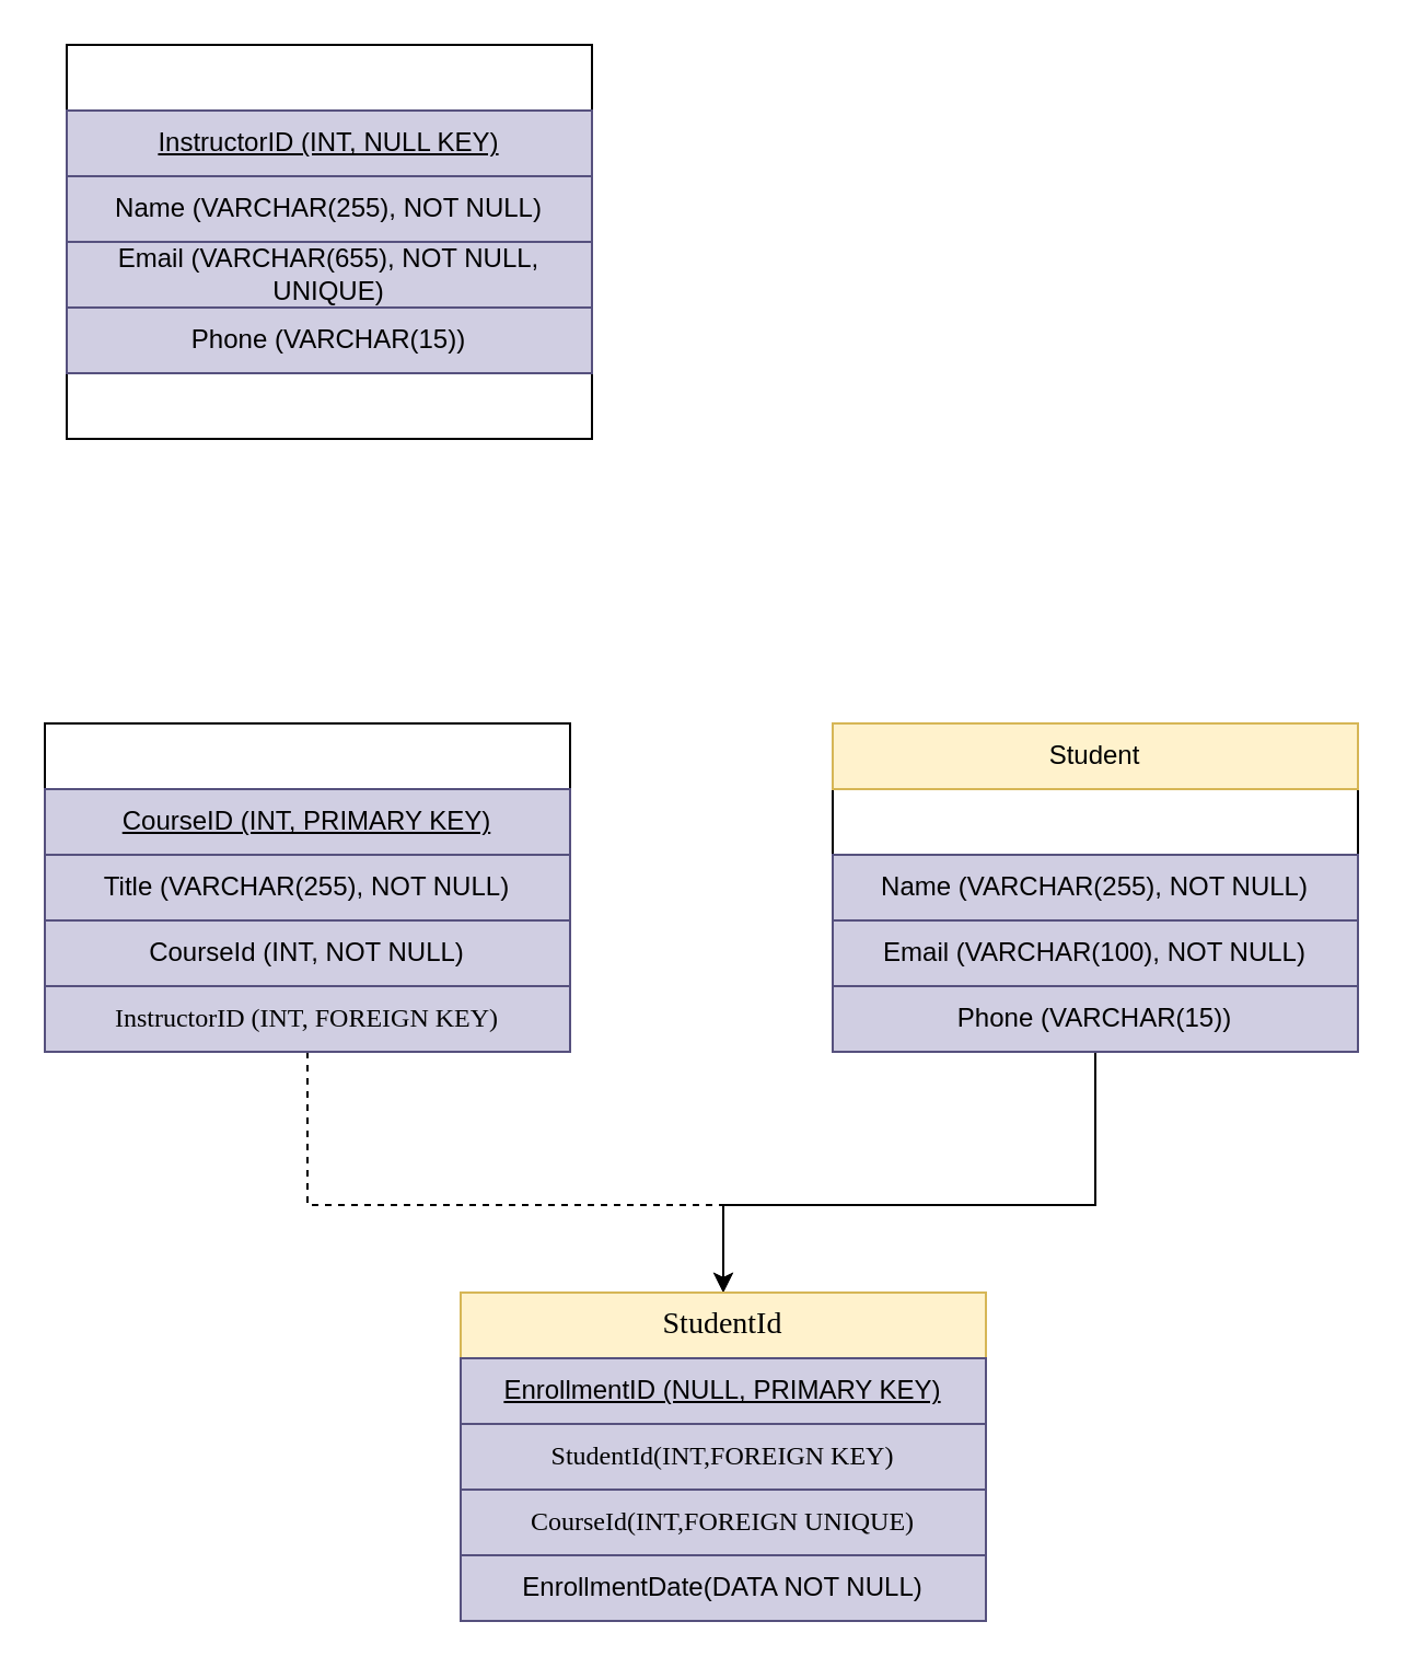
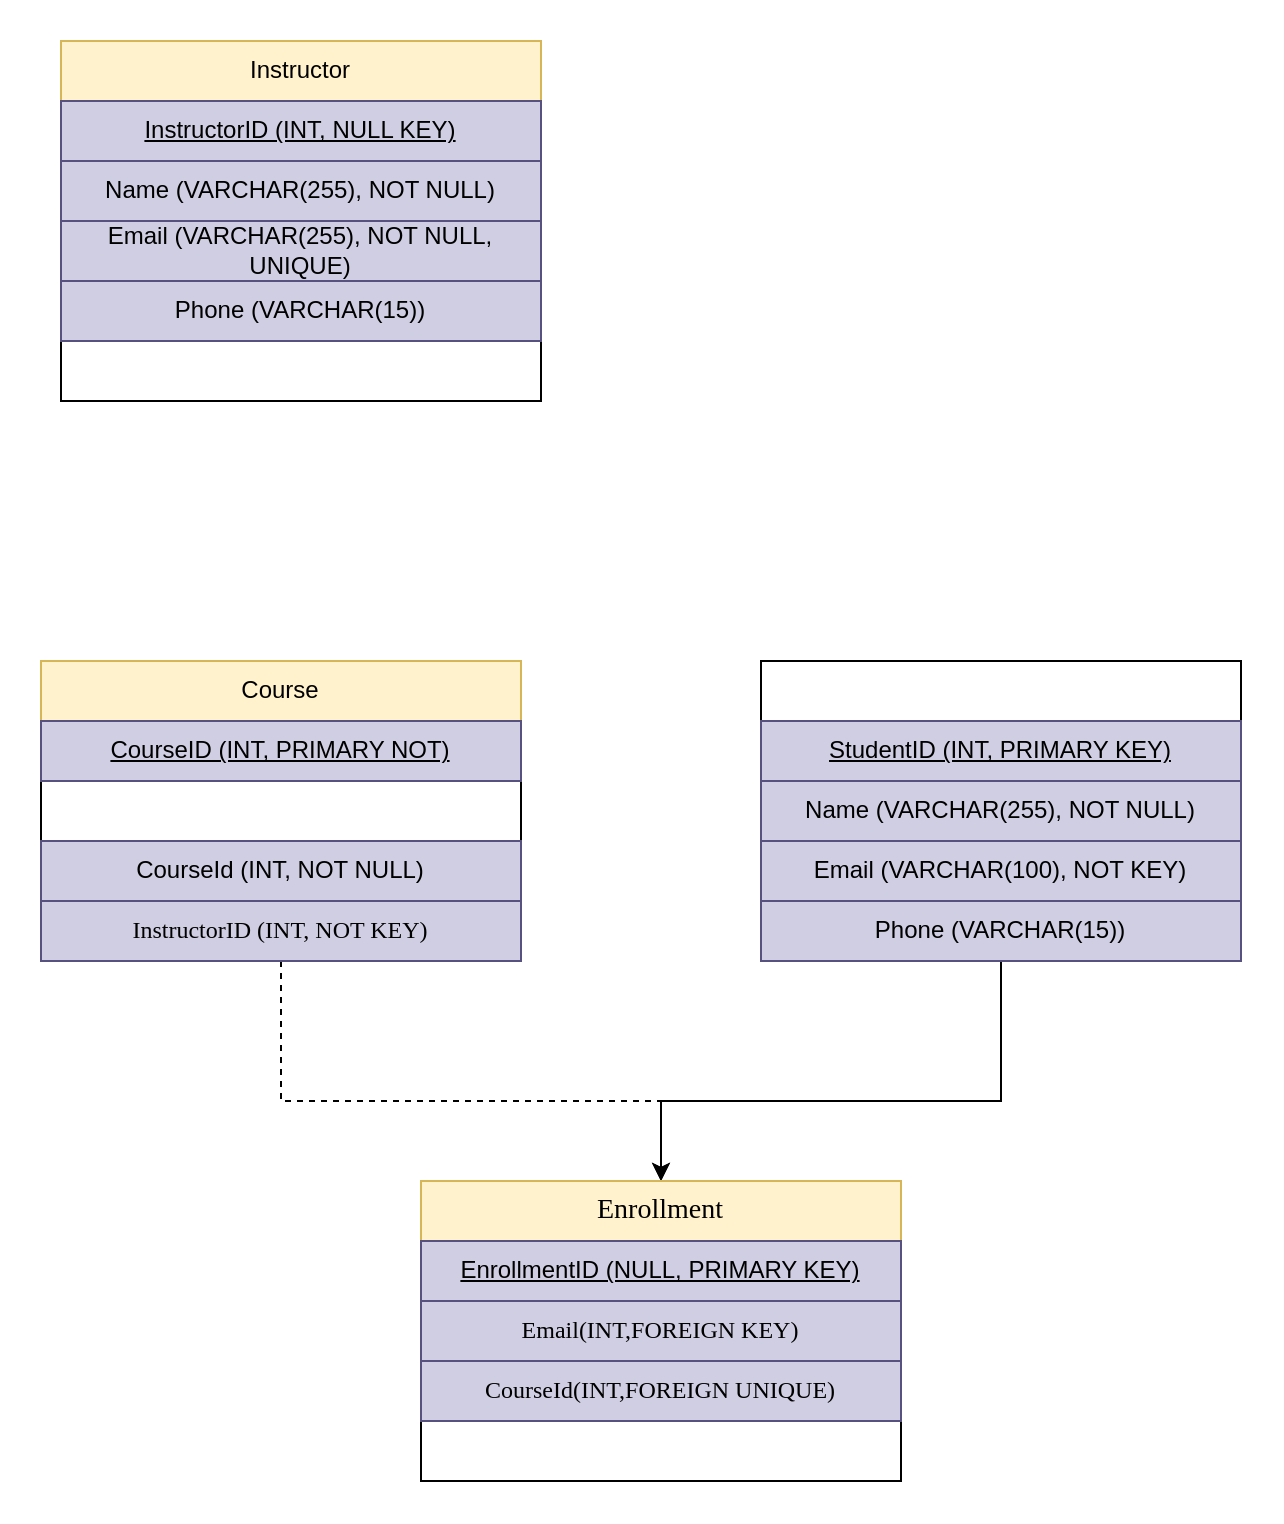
+ <mxCell id="3" value="Instructor" style="text;html=1;align=center;verticalAlign=middle;whiteSpace=wrap;rounded=0;strokeColor=#d6b656;fillColor=#fff2cc;" vertex="1" parent="1"><mxGeometry x="30" y="20" width="240" height="30" as="geometry" /></mxCell>
- <mxCell id="6" value="&lt;p style=&quot;white-space-collapse: preserve;&quot; dir=&quot;auto&quot;&gt;Email (VARCHAR(655), NOT NULL, UNIQUE)&lt;/p&gt;" style="text;html=1;align=center;verticalAlign=middle;whiteSpace=wrap;rounded=0;fillColor=#d0cee2;strokeColor=#56517e;" vertex="1" parent="1"><mxGeometry x="30" y="110" width="240" height="30" as="geometry" /></mxCell>
+ <mxCell id="6" value="&lt;p style=&quot;white-space-collapse: preserve;&quot; dir=&quot;auto&quot;&gt;Email (VARCHAR(255), NOT NULL, UNIQUE)&lt;/p&gt;" style="text;html=1;align=center;verticalAlign=middle;whiteSpace=wrap;rounded=0;fillColor=#d0cee2;strokeColor=#56517e;" vertex="1" parent="1"><mxGeometry x="30" y="110" width="240" height="30" as="geometry" /></mxCell>
+ <mxCell id="9" value="&lt;p style=&quot;white-space-collapse: preserve;&quot; dir=&quot;auto&quot;&gt;Course&lt;/p&gt;" style="text;html=1;align=center;verticalAlign=middle;whiteSpace=wrap;rounded=0;strokeColor=#d6b656;fillColor=#fff2cc;" vertex="1" parent="1"><mxGeometry x="20" y="330" width="240" height="30" as="geometry" /></mxCell>
- <mxCell id="16" value="&lt;p style=&quot;white-space-collapse: preserve;&quot; dir=&quot;auto&quot;&gt;Student&lt;/p&gt;" style="text;html=1;align=center;verticalAlign=middle;whiteSpace=wrap;rounded=0;strokeColor=#d6b656;fillColor=#fff2cc;" vertex="1" parent="1"><mxGeometry x="380" y="330" width="240" height="30" as="geometry" /></mxCell>
- <mxCell id="10" value="&lt;p style=&quot;white-space-collapse: preserve;&quot; dir=&quot;auto&quot;&gt;&lt;u&gt;CourseID (INT, PRIMARY KEY)&lt;/u&gt;&lt;/p&gt;" style="text;html=1;align=center;verticalAlign=middle;whiteSpace=wrap;rounded=0;fillColor=#d0cee2;strokeColor=#56517e;" vertex="1" parent="1"><mxGeometry x="20" y="360" width="240" height="30" as="geometry" /></mxCell>
+ <mxCell id="10" value="&lt;p style=&quot;white-space-collapse: preserve;&quot; dir=&quot;auto&quot;&gt;&lt;u&gt;CourseID (INT, PRIMARY NOT)&lt;/u&gt;&lt;/p&gt;" style="text;html=1;align=center;verticalAlign=middle;whiteSpace=wrap;rounded=0;fillColor=#d0cee2;strokeColor=#56517e;" vertex="1" parent="1"><mxGeometry x="20" y="360" width="240" height="30" as="geometry" /></mxCell>
+ <mxCell id="17" value="&lt;p style=&quot;white-space-collapse: preserve;&quot; dir=&quot;auto&quot;&gt;&lt;u&gt;StudentID (INT, PRIMARY KEY)&lt;/u&gt;&lt;/p&gt;" style="text;html=1;align=center;verticalAlign=middle;whiteSpace=wrap;rounded=0;fillColor=#d0cee2;strokeColor=#56517e;" vertex="1" parent="1"><mxGeometry x="380" y="360" width="240" height="30" as="geometry" /></mxCell>
- <mxCell id="11" value="&lt;p style=&quot;white-space-collapse: preserve;&quot; dir=&quot;auto&quot;&gt;Title (VARCHAR(255), NOT NULL)&lt;/p&gt;" style="text;html=1;align=center;verticalAlign=middle;whiteSpace=wrap;rounded=0;fillColor=#d0cee2;strokeColor=#56517e;" vertex="1" parent="1"><mxGeometry x="20" y="390" width="240" height="30" as="geometry" /></mxCell>
- <mxCell id="19" value="&lt;p style=&quot;white-space-collapse: preserve;&quot; dir=&quot;auto&quot;&gt;Email (VARCHAR(100), NOT NULL)&lt;/p&gt;" style="text;html=1;align=center;verticalAlign=middle;whiteSpace=wrap;rounded=0;fillColor=#d0cee2;strokeColor=#56517e;" vertex="1" parent="1"><mxGeometry x="380" y="420" width="240" height="30" as="geometry" /></mxCell>
+ <mxCell id="19" value="&lt;p style=&quot;white-space-collapse: preserve;&quot; dir=&quot;auto&quot;&gt;Email (VARCHAR(100), NOT KEY)&lt;/p&gt;" style="text;html=1;align=center;verticalAlign=middle;whiteSpace=wrap;rounded=0;fillColor=#d0cee2;strokeColor=#56517e;" vertex="1" parent="1"><mxGeometry x="380" y="420" width="240" height="30" as="geometry" /></mxCell>
- <mxCell id="14" value="&lt;p style=&quot;white-space-collapse: preserve;&quot; dir=&quot;auto&quot;&gt;&lt;font face=&quot;italic&quot;&gt;InstructorID (INT, FOREIGN KEY)&lt;/font&gt;&lt;/p&gt;" style="text;html=1;align=center;verticalAlign=middle;whiteSpace=wrap;rounded=0;fillColor=#d0cee2;strokeColor=#56517e;" vertex="1" parent="1"><mxGeometry x="20" y="450" width="240" height="30" as="geometry" /></mxCell>
+ <mxCell id="14" value="&lt;p style=&quot;white-space-collapse: preserve;&quot; dir=&quot;auto&quot;&gt;&lt;font face=&quot;italic&quot;&gt;InstructorID (INT, NOT KEY)&lt;/font&gt;&lt;/p&gt;" style="text;html=1;align=center;verticalAlign=middle;whiteSpace=wrap;rounded=0;fillColor=#d0cee2;strokeColor=#56517e;" vertex="1" parent="1"><mxGeometry x="20" y="450" width="240" height="30" as="geometry" /></mxCell>
- <mxCell id="23" value="&lt;p style=&quot;white-space-collapse: preserve;&quot; dir=&quot;auto&quot;&gt;&lt;span style=&quot;font-family: Times, serif; font-size: 14px; text-align: start; white-space: nowrap;&quot;&gt;StudentId&lt;/span&gt;&lt;/p&gt;" style="text;html=1;align=center;verticalAlign=middle;whiteSpace=wrap;rounded=0;strokeColor=#d6b656;fillColor=#fff2cc;" vertex="1" parent="1"><mxGeometry x="210" y="590" width="240" height="30" as="geometry" /></mxCell>
+ <mxCell id="23" value="&lt;p style=&quot;white-space-collapse: preserve;&quot; dir=&quot;auto&quot;&gt;&lt;span style=&quot;font-family: Times, serif; font-size: 14px; text-align: start; white-space: nowrap;&quot;&gt;Enrollment&lt;/span&gt;&lt;/p&gt;" style="text;html=1;align=center;verticalAlign=middle;whiteSpace=wrap;rounded=0;strokeColor=#d6b656;fillColor=#fff2cc;" vertex="1" parent="1"><mxGeometry x="210" y="590" width="240" height="30" as="geometry" /></mxCell>
- <mxCell id="25" value="&lt;p style=&quot;white-space-collapse: preserve;&quot; dir=&quot;auto&quot;&gt;&lt;font face=&quot;italic&quot;&gt;StudentId(INT,FOREIGN KEY)&lt;/font&gt;&lt;/p&gt;" style="text;html=1;align=center;verticalAlign=middle;whiteSpace=wrap;rounded=0;fillColor=#d0cee2;strokeColor=#56517e;" vertex="1" parent="1"><mxGeometry x="210" y="650" width="240" height="30" as="geometry" /></mxCell>
+ <mxCell id="25" value="&lt;p style=&quot;white-space-collapse: preserve;&quot; dir=&quot;auto&quot;&gt;&lt;font face=&quot;italic&quot;&gt;Email(INT,FOREIGN KEY)&lt;/font&gt;&lt;/p&gt;" style="text;html=1;align=center;verticalAlign=middle;whiteSpace=wrap;rounded=0;fillColor=#d0cee2;strokeColor=#56517e;" vertex="1" parent="1"><mxGeometry x="210" y="650" width="240" height="30" as="geometry" /></mxCell>
- <mxCell id="27" value="&lt;p style=&quot;white-space-collapse: preserve;&quot; dir=&quot;auto&quot;&gt;EnrollmentDate(DATA NOT NULL)&lt;/p&gt;" style="text;html=1;align=center;verticalAlign=middle;whiteSpace=wrap;rounded=0;fillColor=#d0cee2;strokeColor=#56517e;" vertex="1" parent="1"><mxGeometry x="210" y="710" width="240" height="30" as="geometry" /></mxCell>
